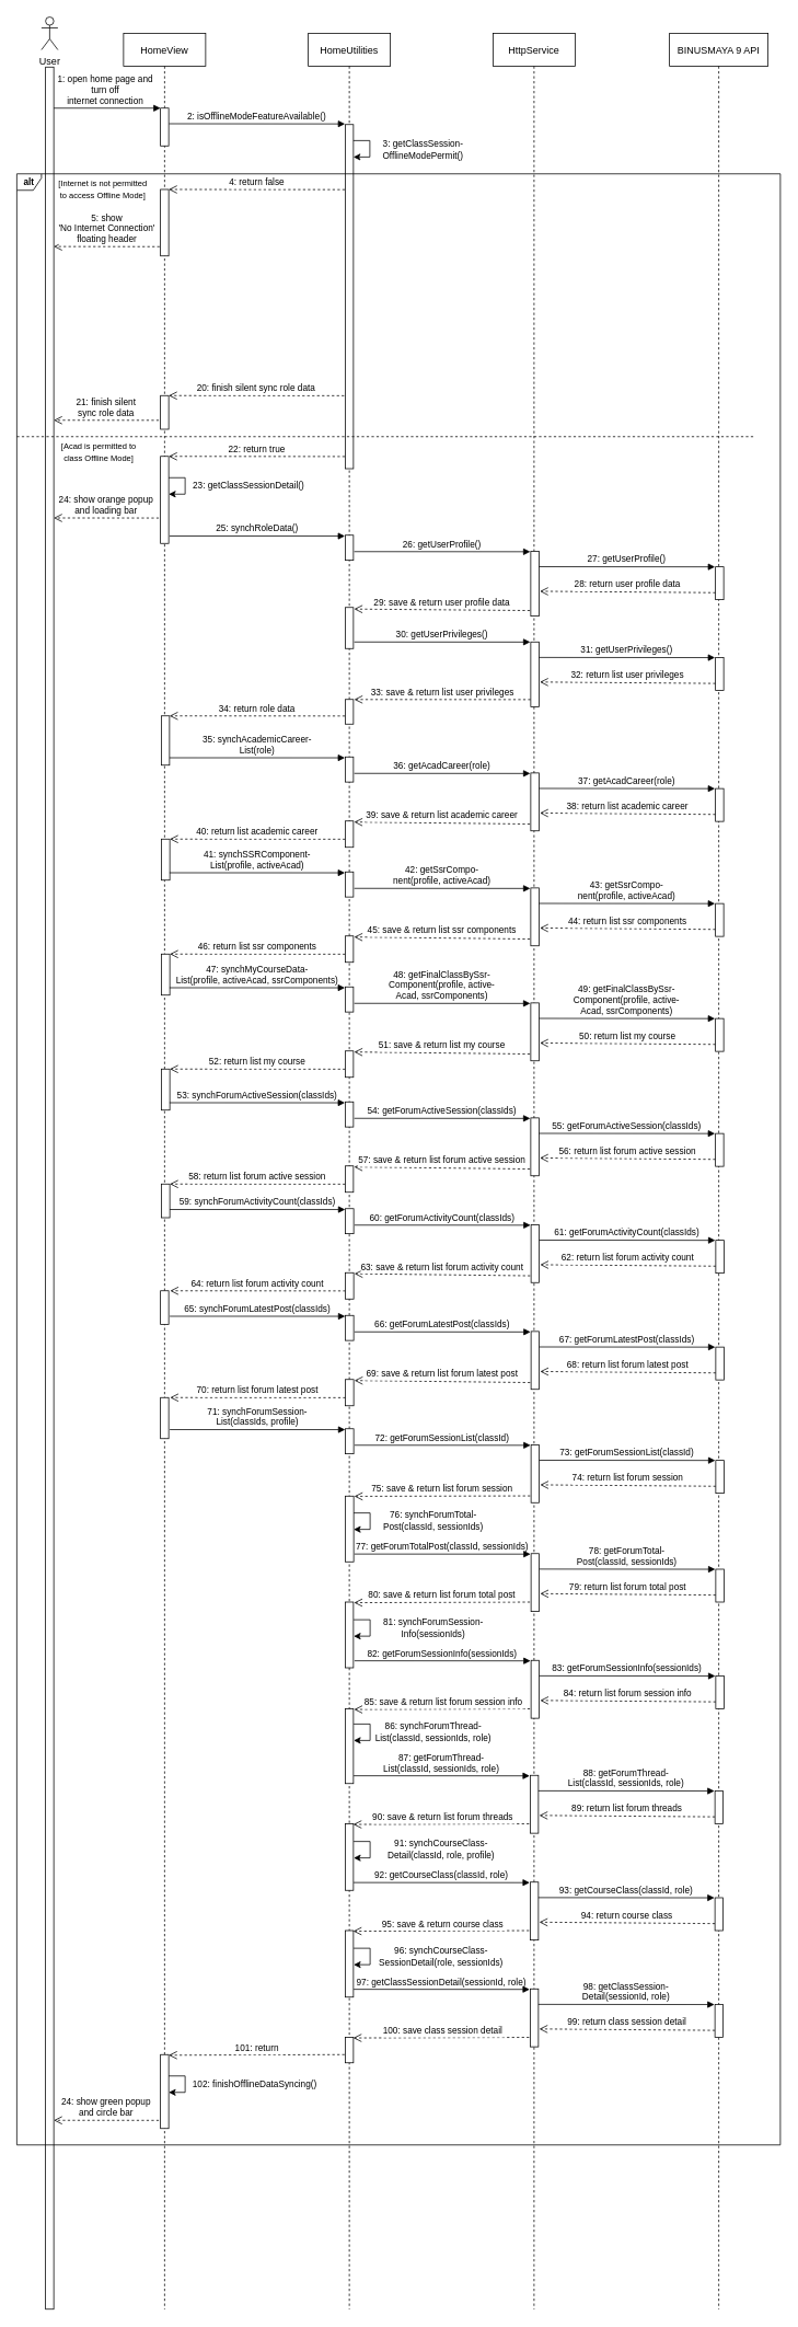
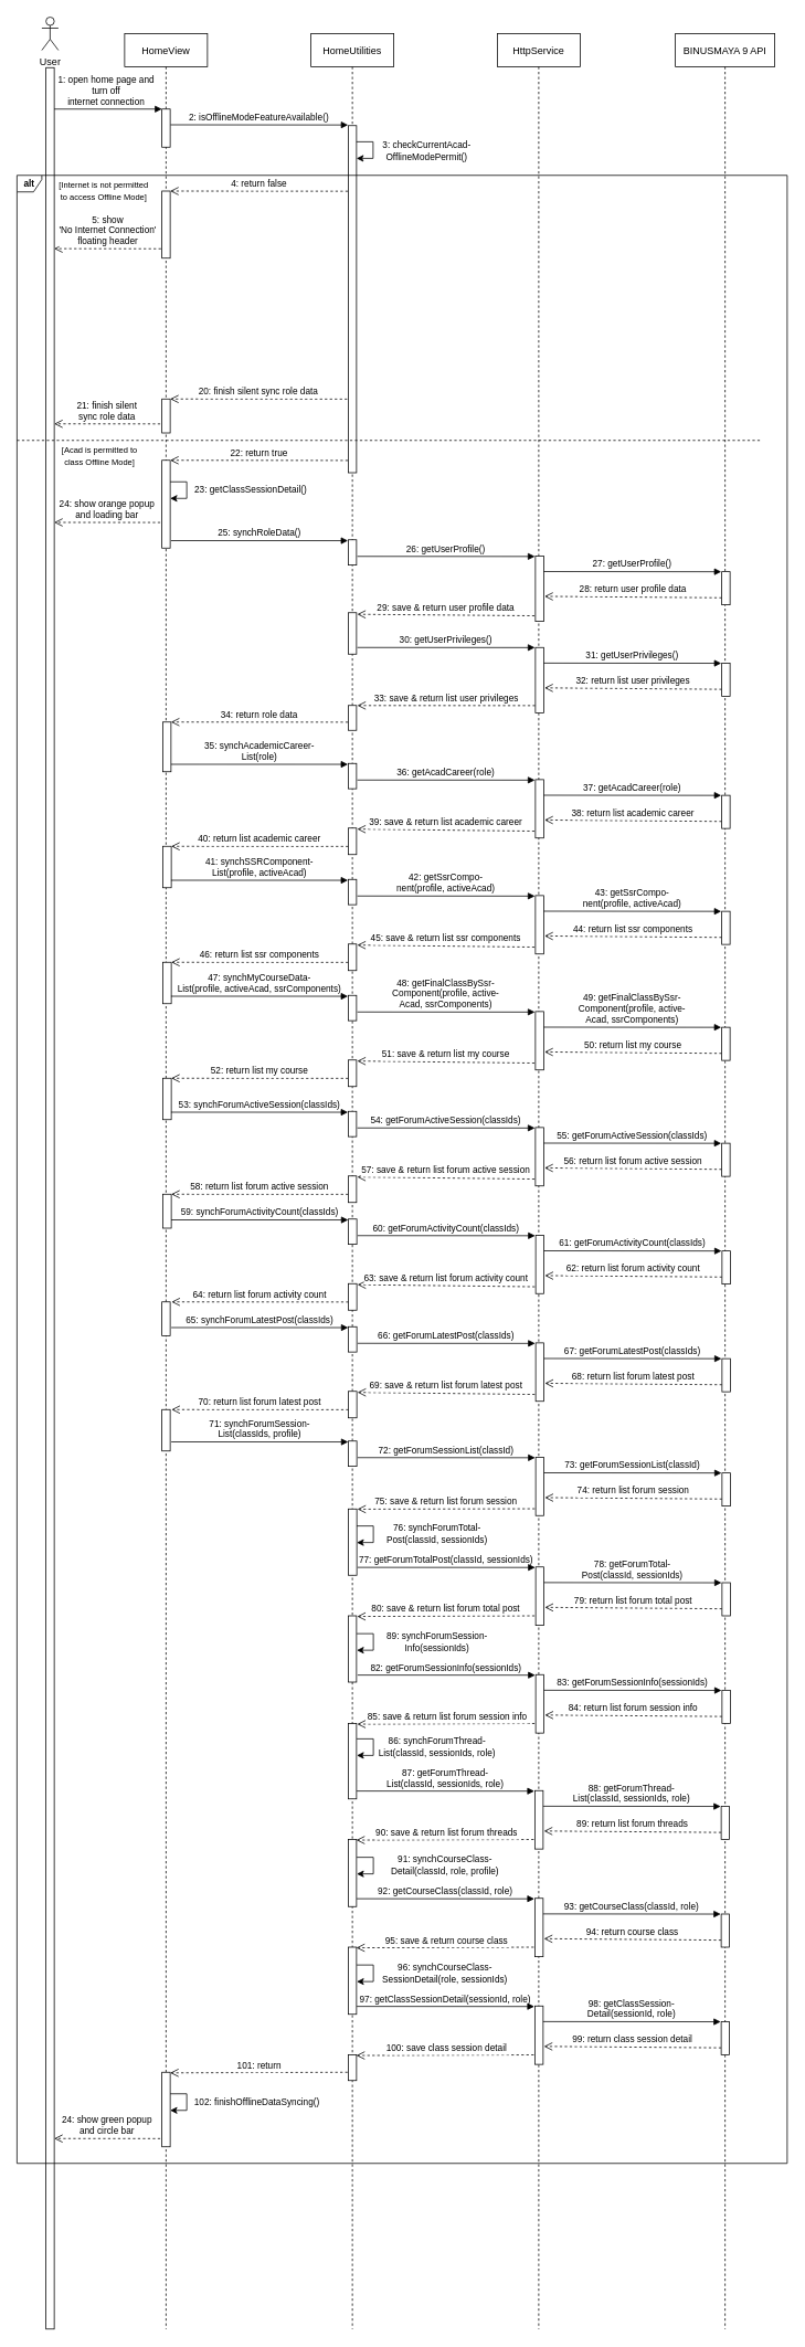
- <mxCell id="13" value="&lt;font style=&quot;font-size: 11px;&quot;&gt;3: getClassSession-&lt;br&gt;OfflineModePermit()&lt;/font&gt;" style="text;html=1;strokeColor=none;fillColor=none;align=center;verticalAlign=middle;whiteSpace=wrap;rounded=0;" parent="1" vertex="1"><mxGeometry x="460" y="171" width="110" height="20" as="geometry" /></mxCell>
+ <mxCell id="13" value="&lt;font style=&quot;font-size: 11px;&quot;&gt;3: checkCurrentAcad-&lt;br&gt;OfflineModePermit()&lt;/font&gt;" style="text;html=1;strokeColor=none;fillColor=none;align=center;verticalAlign=middle;whiteSpace=wrap;rounded=0;" parent="1" vertex="1"><mxGeometry x="460" y="171" width="110" height="20" as="geometry" /></mxCell>
- <mxCell id="132" value="&lt;span style=&quot;font-size: 11px;&quot;&gt;81:&amp;nbsp;synchForumSession-Info(sessionIds)&lt;/span&gt;" style="text;html=1;strokeColor=none;fillColor=none;align=center;verticalAlign=middle;whiteSpace=wrap;rounded=0;" parent="1" vertex="1"><mxGeometry x="455.33" y="1971" width="145" height="20" as="geometry" /></mxCell>
+ <mxCell id="132" value="&lt;span style=&quot;font-size: 11px;&quot;&gt;89:&amp;nbsp;synchForumSession-Info(sessionIds)&lt;/span&gt;" style="text;html=1;strokeColor=none;fillColor=none;align=center;verticalAlign=middle;whiteSpace=wrap;rounded=0;" parent="1" vertex="1"><mxGeometry x="455.33" y="1971" width="145" height="20" as="geometry" /></mxCell>
